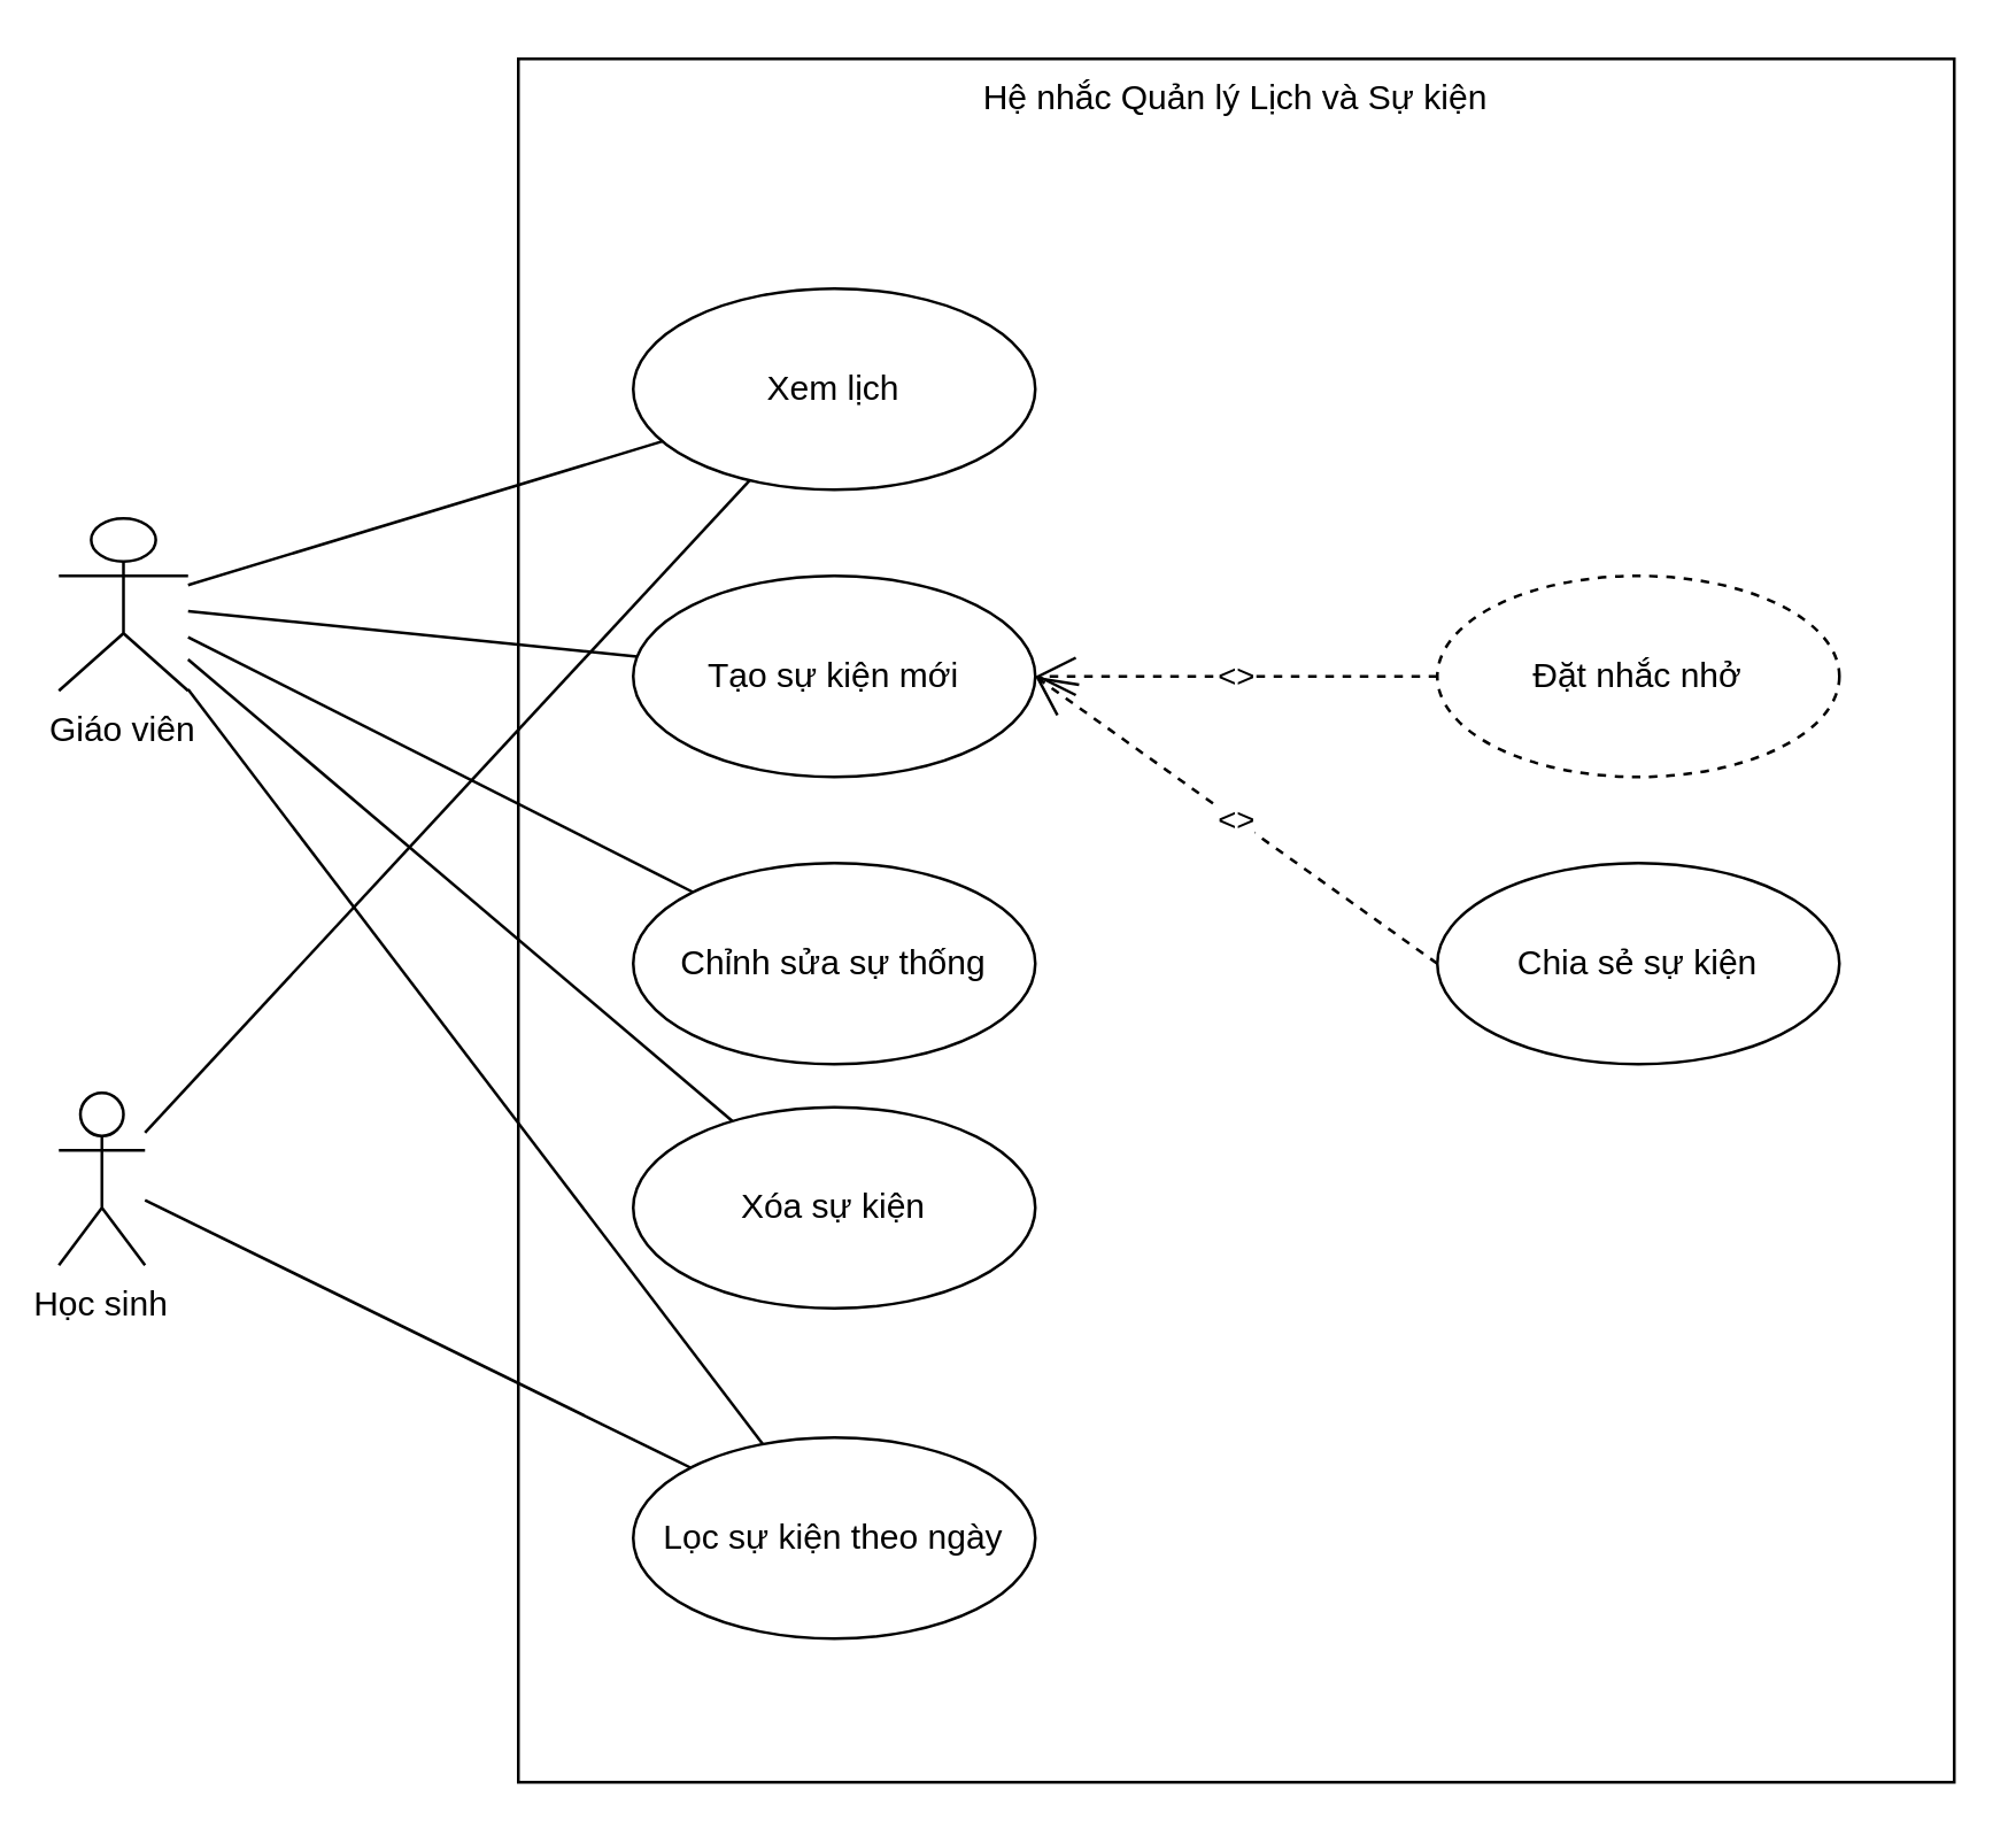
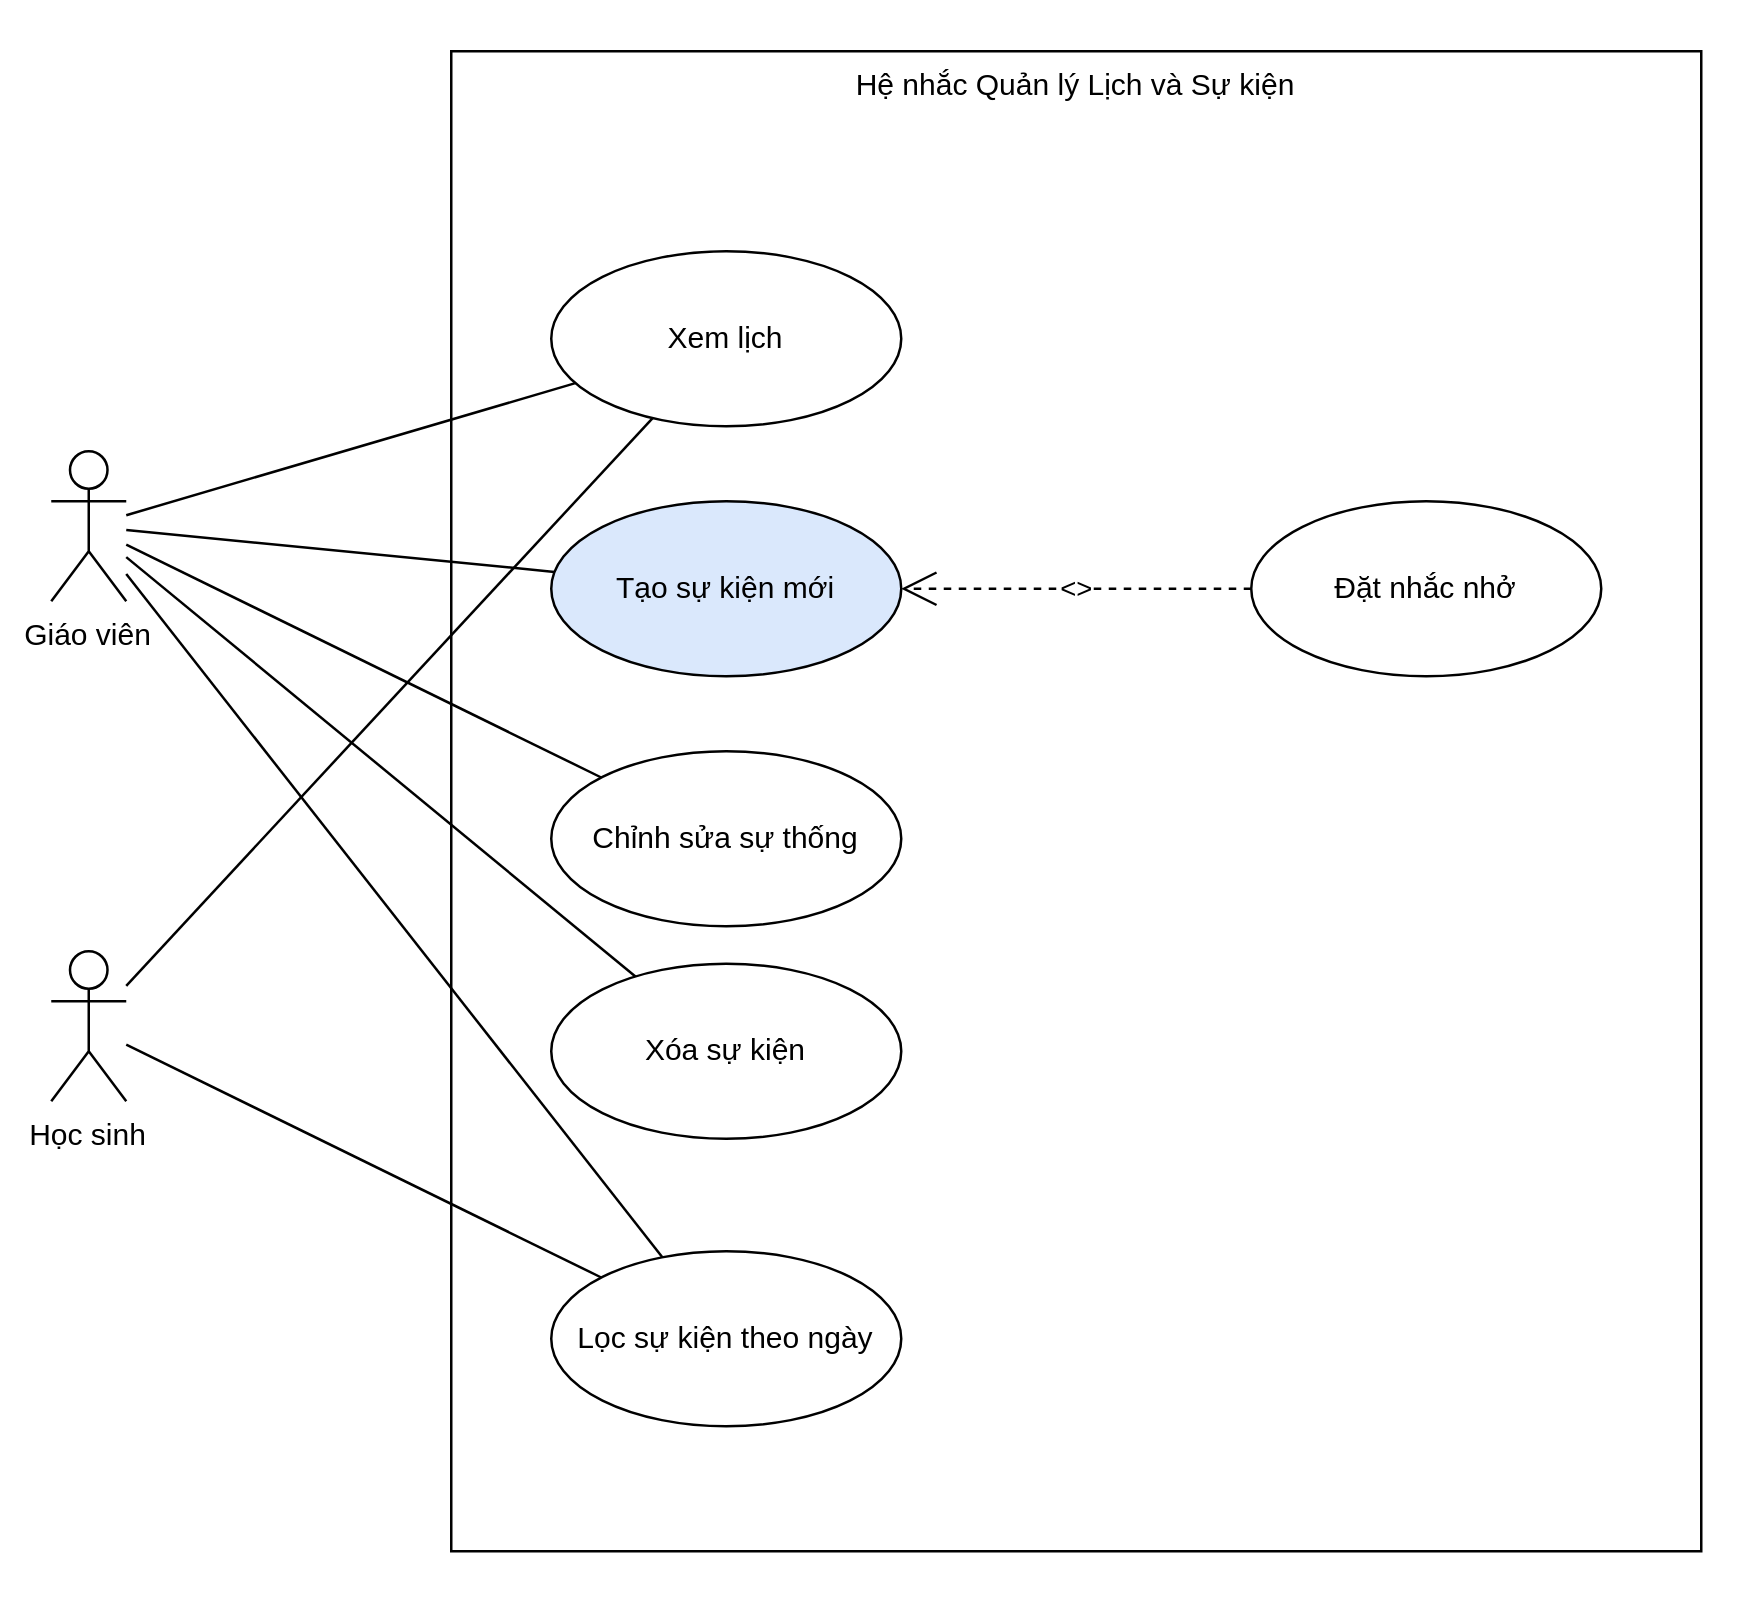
- <mxCell id="3" value="Giáo viên" style="shape=umlActor;verticalLabelPosition=bottom;verticalAlign=top;" vertex="1" parent="1"><mxGeometry x="20" y="180" width="45" height="60" as="geometry" /></mxCell>
+ <mxCell id="3" value="Giáo viên" style="shape=umlActor;verticalLabelPosition=bottom;verticalAlign=top;" vertex="1" parent="1"><mxGeometry x="20" y="180" width="30" height="60" as="geometry" /></mxCell>
- <mxCell id="6" value="Tạo sự kiện mới" style="ellipse;whiteSpace=wrap;html=1;" vertex="1" parent="1"><mxGeometry x="220" y="200" width="140" height="70" as="geometry" /></mxCell>
+ <mxCell id="6" value="Tạo sự kiện mới" style="ellipse;whiteSpace=wrap;html=1;fillColor=#dae8fc;" vertex="1" parent="1"><mxGeometry x="220" y="200" width="140" height="70" as="geometry" /></mxCell>
- <mxCell id="10" value="Đặt nhắc nhở" style="ellipse;whiteSpace=wrap;html=1;dashed=1;" vertex="1" parent="1"><mxGeometry x="500" y="200" width="140" height="70" as="geometry" /></mxCell>
+ <mxCell id="10" value="Đặt nhắc nhở" style="ellipse;whiteSpace=wrap;html=1;" vertex="1" parent="1"><mxGeometry x="500" y="200" width="140" height="70" as="geometry" /></mxCell>
- <mxCell id="13" value="&lt;&lt;extend&gt;&gt;" style="endArrow=open;endSize=12;dashed=1;html=1;exitX=0;exitY=0.5;exitDx=0;exitDy=0;entryX=1;entryY=0.5;entryDx=0;entryDy=0;" edge="1" parent="1" source="11" target="6"><mxGeometry width="160" relative="1" as="geometry" /></mxCell>
- <mxCell id="11" value="Chia sẻ sự kiện" style="ellipse;whiteSpace=wrap;html=1;" vertex="1" parent="1"><mxGeometry x="500" y="300" width="140" height="70" as="geometry" /></mxCell>
